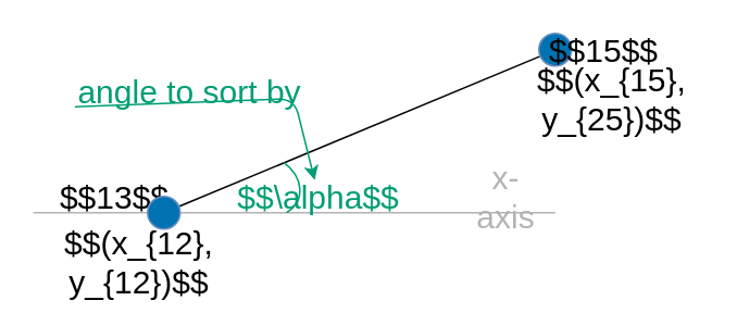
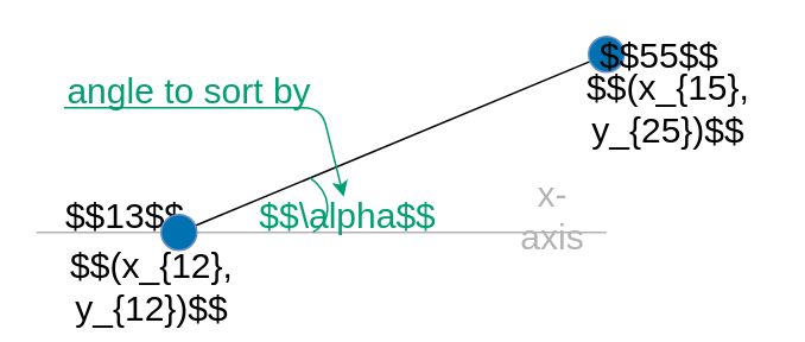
- <mxCell id="6" value="$$15$$" style="text;html=1;strokeColor=none;fillColor=none;align=center;verticalAlign=middle;whiteSpace=wrap;rounded=0;strokeWidth=3;fontSize=20;" vertex="1" parent="1"><mxGeometry x="350" y="20" width="40" height="20" as="geometry" /></mxCell>
+ <mxCell id="6" value="$$55$$" style="text;html=1;strokeColor=none;fillColor=none;align=center;verticalAlign=middle;whiteSpace=wrap;rounded=0;strokeWidth=3;fontSize=20;" vertex="1" parent="1"><mxGeometry x="350" y="20" width="40" height="20" as="geometry" /></mxCell>
- <mxCell id="10" value="angle to sort by" style="text;html=1;fillColor=none;align=center;verticalAlign=middle;whiteSpace=wrap;rounded=0;strokeWidth=3;fontSize=20;fontColor=#009E73;" vertex="1" parent="1"><mxGeometry x="45.44" y="45" width="141.52" height="20" as="geometry" /></mxCell>
+ <mxCell id="10" value="angle to sort by" style="text;html=1;fillColor=none;align=center;verticalAlign=middle;whiteSpace=wrap;rounded=0;strokeWidth=3;fontSize=20;fontColor=#009E73;" vertex="1" parent="1"><mxGeometry x="35.44" y="40" width="141.52" height="20" as="geometry" /></mxCell>
